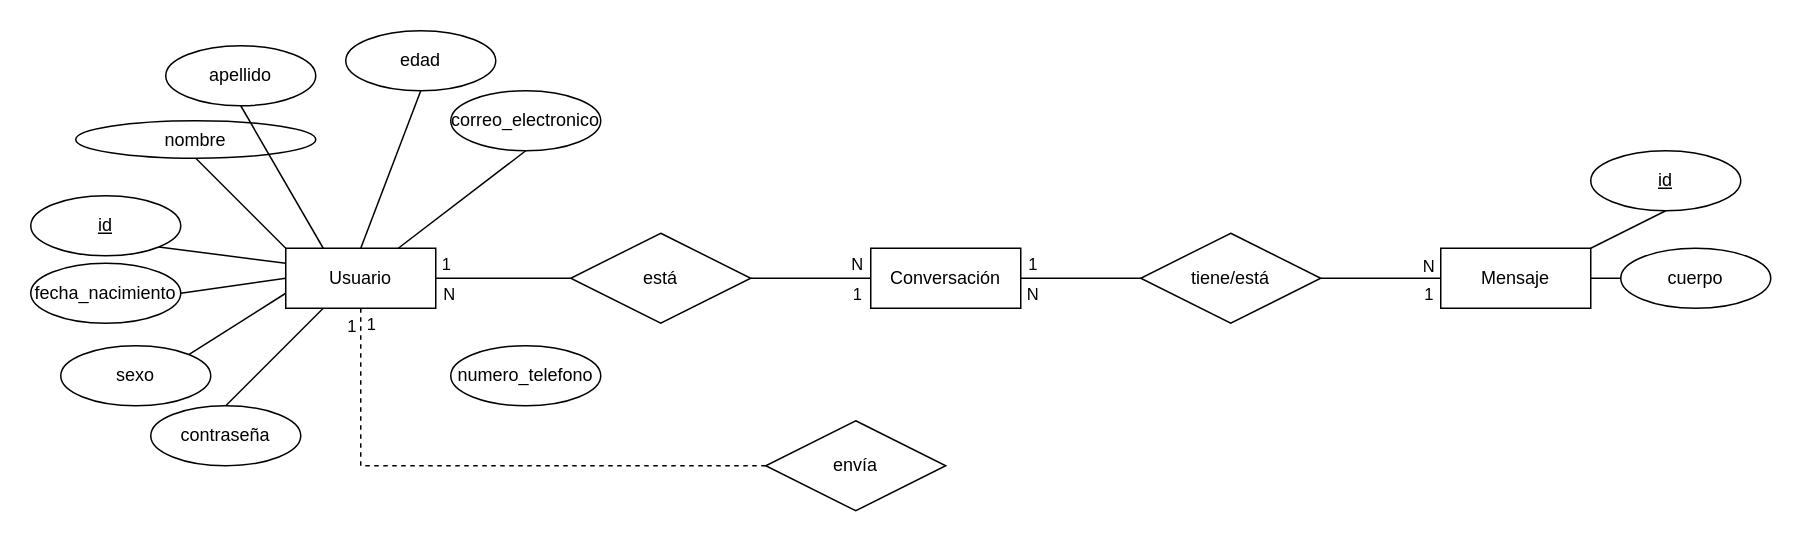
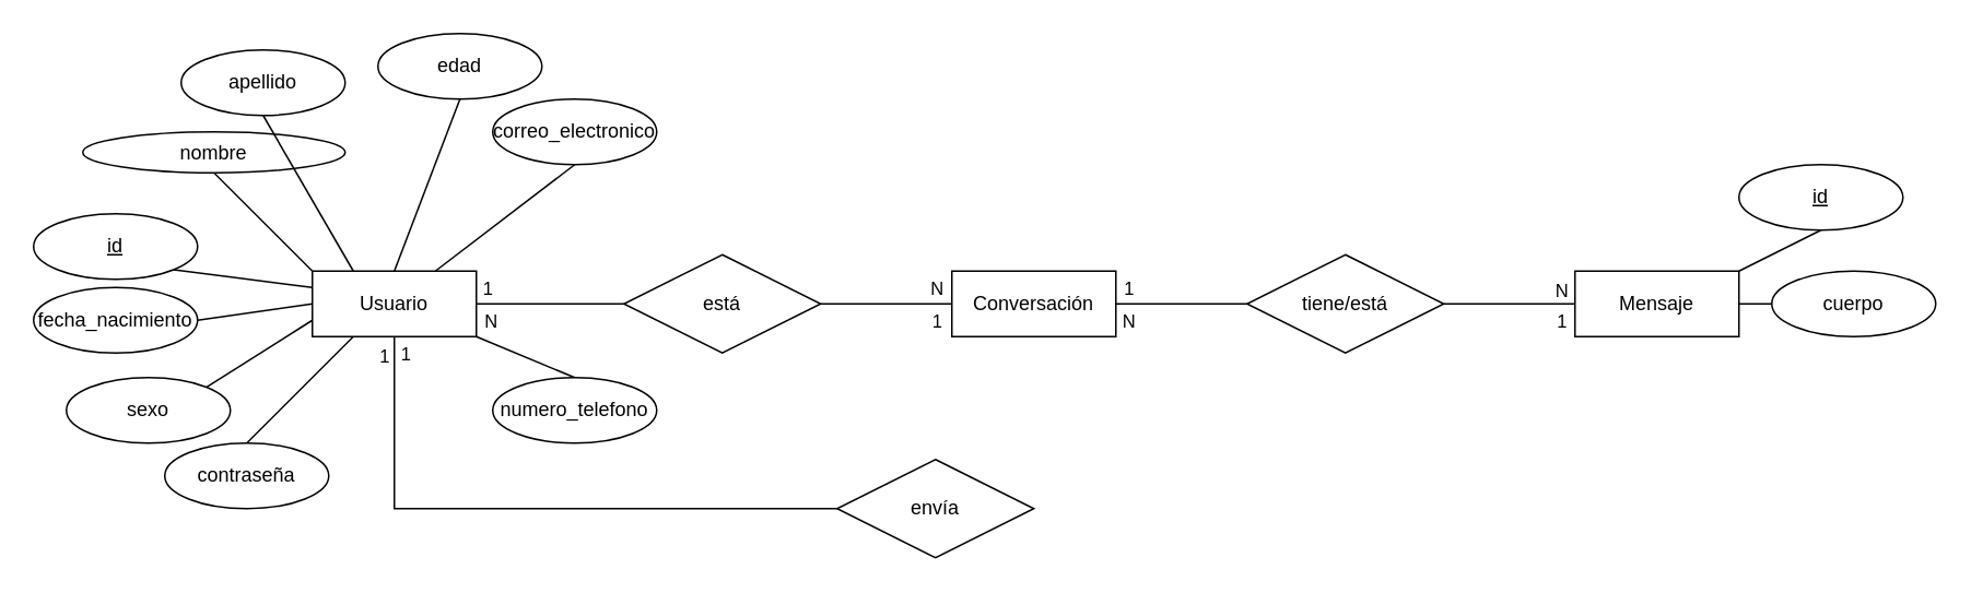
+ <mxCell id="2" style="rounded=0;orthogonalLoop=1;jettySize=auto;html=1;exitX=1;exitY=1;exitDx=0;exitDy=0;entryX=0.5;entryY=0;entryDx=0;entryDy=0;endArrow=none;endFill=0;" parent="1" source="9" target="29" edge="1"><mxGeometry relative="1" as="geometry" /></mxCell>
- <mxCell id="6" style="edgeStyle=orthogonalEdgeStyle;rounded=0;orthogonalLoop=1;jettySize=auto;html=1;exitX=0.5;exitY=1;exitDx=0;exitDy=0;entryX=0;entryY=0.5;entryDx=0;entryDy=0;endArrow=none;endFill=0;dashed=1;" edge="1" parent="1" source="9" target="44"><mxGeometry relative="1" as="geometry" /></mxCell>
+ <mxCell id="6" style="edgeStyle=orthogonalEdgeStyle;rounded=0;orthogonalLoop=1;jettySize=auto;html=1;exitX=0.5;exitY=1;exitDx=0;exitDy=0;entryX=0;entryY=0.5;entryDx=0;entryDy=0;endArrow=none;endFill=0;" edge="1" parent="1" source="9" target="44"><mxGeometry relative="1" as="geometry" /></mxCell>
